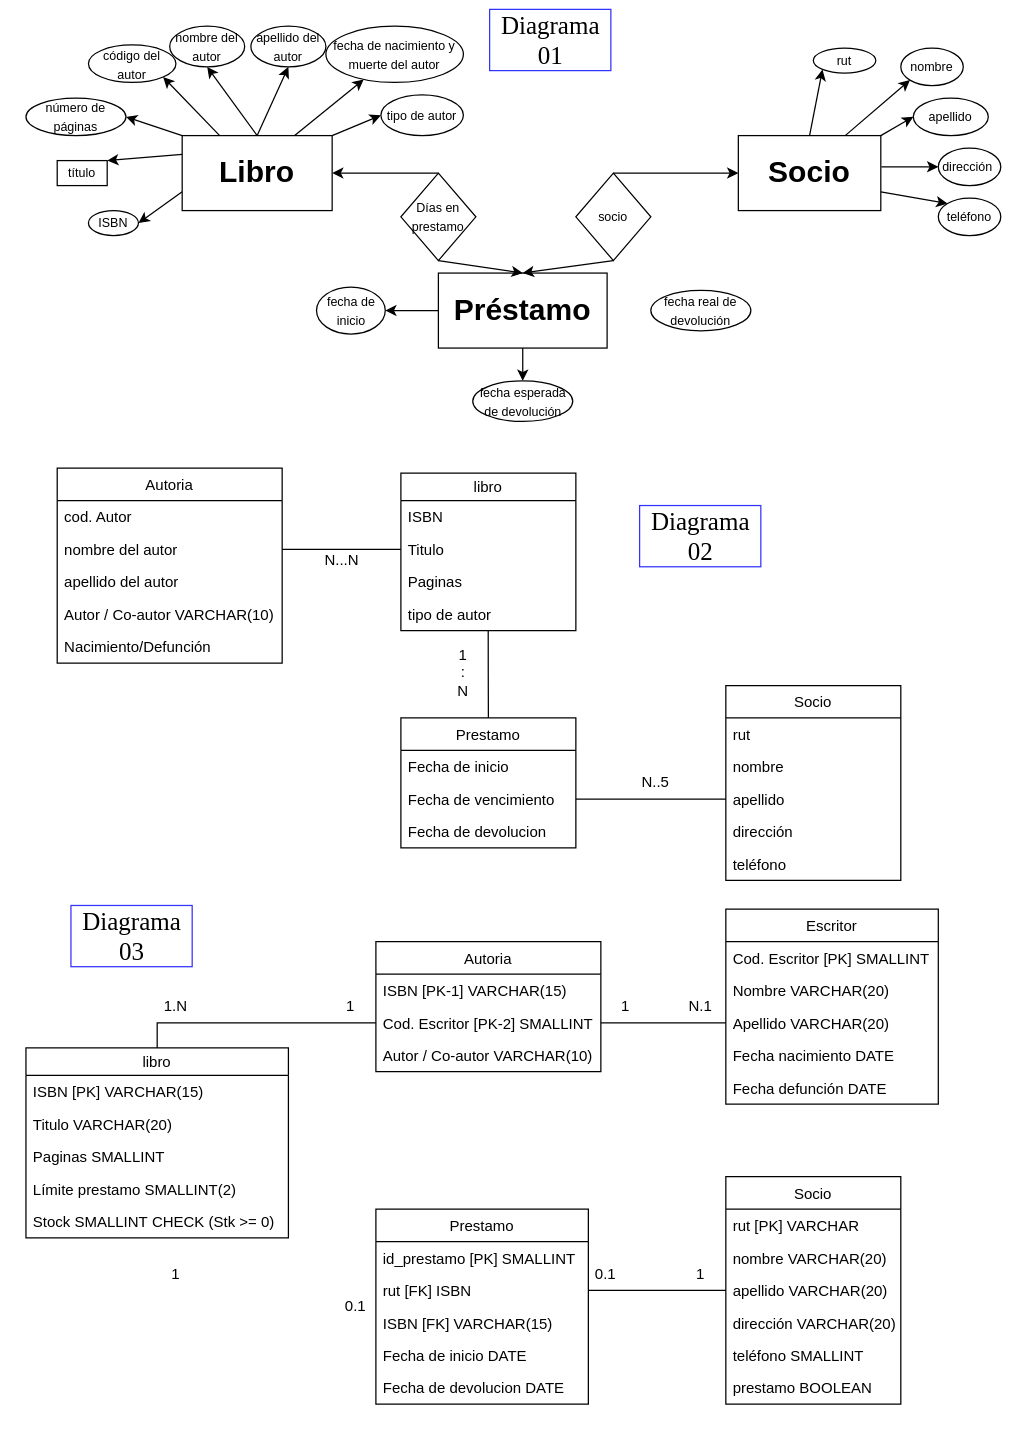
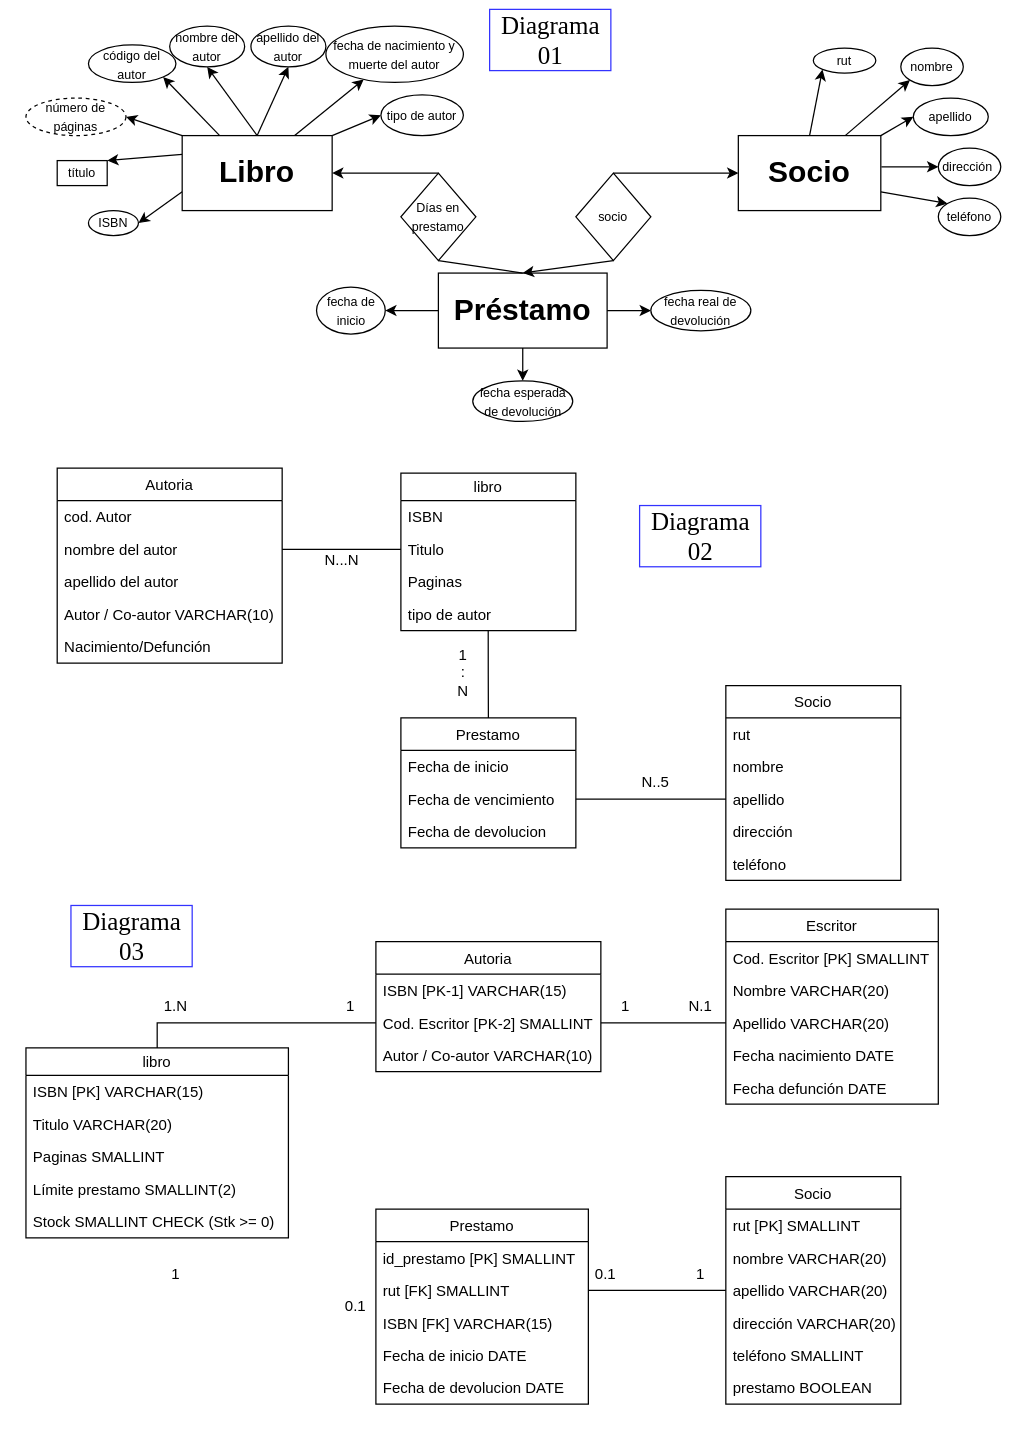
- <mxCell id="23" value="&lt;span style=&quot;font-size: 10px&quot;&gt;número de páginas&lt;/span&gt;" style="ellipse;whiteSpace=wrap;html=1;" parent="1" vertex="1"><mxGeometry x="20" y="78" width="80" height="30" as="geometry" /></mxCell>
+ <mxCell id="23" value="&lt;span style=&quot;font-size: 10px&quot;&gt;número de páginas&lt;/span&gt;" style="ellipse;whiteSpace=wrap;html=1;dashed=1;" parent="1" vertex="1"><mxGeometry x="20" y="78" width="80" height="30" as="geometry" /></mxCell>
- <mxCell id="38" style="edgeStyle=none;rounded=0;orthogonalLoop=1;jettySize=auto;html=1;exitX=0.5;exitY=1;exitDx=0;exitDy=0;entryX=0.5;entryY=0;entryDx=0;entryDy=0;" parent="1" source="39" target="11" edge="1"><mxGeometry relative="1" as="geometry" /></mxCell>
+ <mxCell id="38" style="edgeStyle=none;rounded=0;orthogonalLoop=1;jettySize=auto;html=1;exitX=0.5;exitY=1;exitDx=0;exitDy=0;entryX=0.5;entryY=0;entryDx=0;entryDy=0;endArrow=none;" parent="1" source="39" target="11" edge="1"><mxGeometry relative="1" as="geometry" /></mxCell>
+ <mxCell id="14" style="edgeStyle=none;rounded=0;orthogonalLoop=1;jettySize=auto;html=1;exitX=1;exitY=0.5;exitDx=0;exitDy=0;entryX=0;entryY=0.5;entryDx=0;entryDy=0;" parent="1" source="11" target="30" edge="1"><mxGeometry relative="1" as="geometry"><mxPoint x="577.5" y="189.25" as="sourcePoint" /><mxPoint x="636" y="229.25" as="targetPoint" /></mxGeometry></mxCell>
- <mxCell id="74" value="rut [PK] VARCHAR" style="text;strokeColor=none;fillColor=none;align=left;verticalAlign=top;spacingLeft=4;spacingRight=4;overflow=hidden;rotatable=0;points=[[0,0.5],[1,0.5]];portConstraint=eastwest;" parent="73" vertex="1"><mxGeometry y="26" width="140" height="26" as="geometry" /></mxCell>
+ <mxCell id="74" value="rut [PK] SMALLINT" style="text;strokeColor=none;fillColor=none;align=left;verticalAlign=top;spacingLeft=4;spacingRight=4;overflow=hidden;rotatable=0;points=[[0,0.5],[1,0.5]];portConstraint=eastwest;" parent="73" vertex="1"><mxGeometry y="26" width="140" height="26" as="geometry" /></mxCell>
- <mxCell id="69" value="rut [FK] ISBN" style="text;strokeColor=none;fillColor=none;align=left;verticalAlign=top;spacingLeft=4;spacingRight=4;overflow=hidden;rotatable=0;points=[[0,0.5],[1,0.5]];portConstraint=eastwest;" parent="67" vertex="1"><mxGeometry y="52" width="170" height="26" as="geometry" /></mxCell>
+ <mxCell id="69" value="rut [FK] SMALLINT" style="text;strokeColor=none;fillColor=none;align=left;verticalAlign=top;spacingLeft=4;spacingRight=4;overflow=hidden;rotatable=0;points=[[0,0.5],[1,0.5]];portConstraint=eastwest;" parent="67" vertex="1"><mxGeometry y="52" width="170" height="26" as="geometry" /></mxCell>
